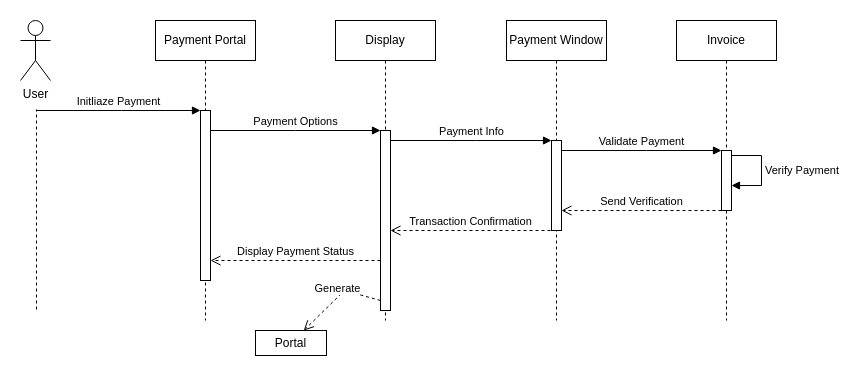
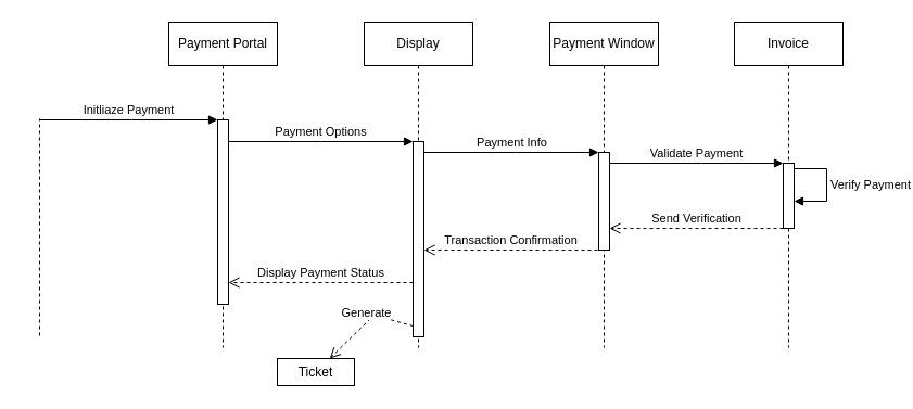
- <mxCell id="8" value="User" style="shape=umlActor;verticalLabelPosition=bottom;verticalAlign=top;html=1;outlineConnect=0;" vertex="1" parent="1"><mxGeometry x="20" y="20" width="30" height="60" as="geometry" /></mxCell>
- <mxCell id="21" value="Portal" style="html=1;whiteSpace=wrap;" vertex="1" parent="1"><mxGeometry x="255" y="330" width="71" height="25" as="geometry" /></mxCell>
+ <mxCell id="21" value="Ticket" style="html=1;whiteSpace=wrap;" vertex="1" parent="1"><mxGeometry x="255" y="330" width="71" height="25" as="geometry" /></mxCell>
